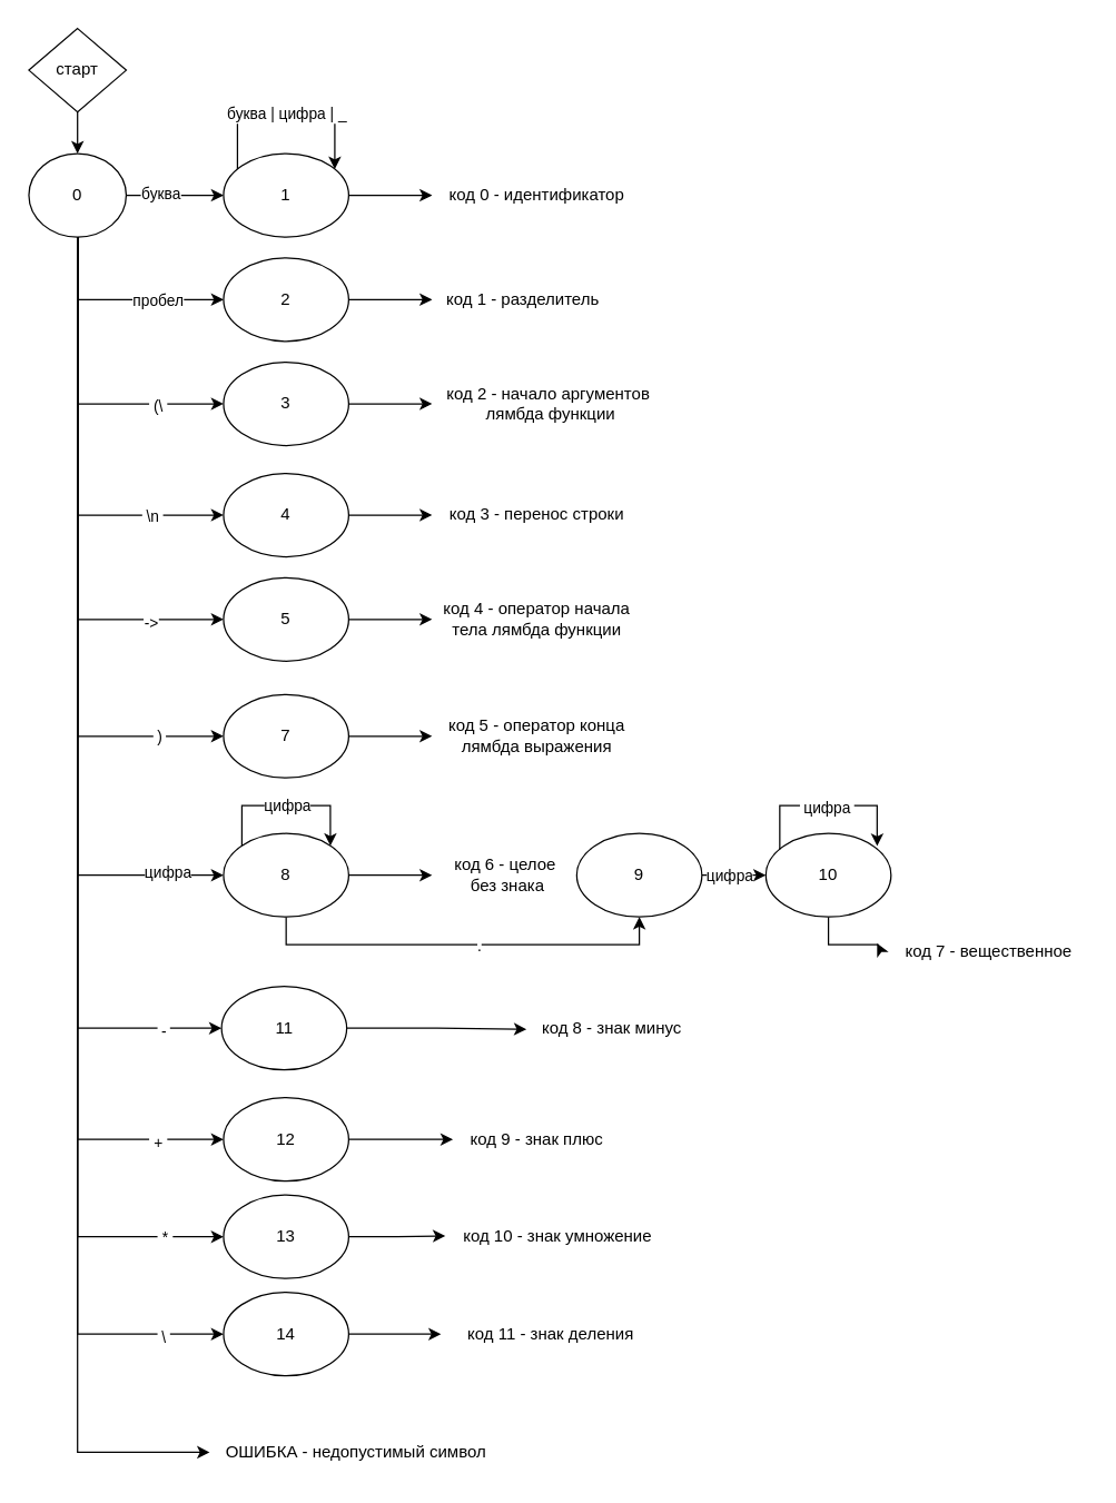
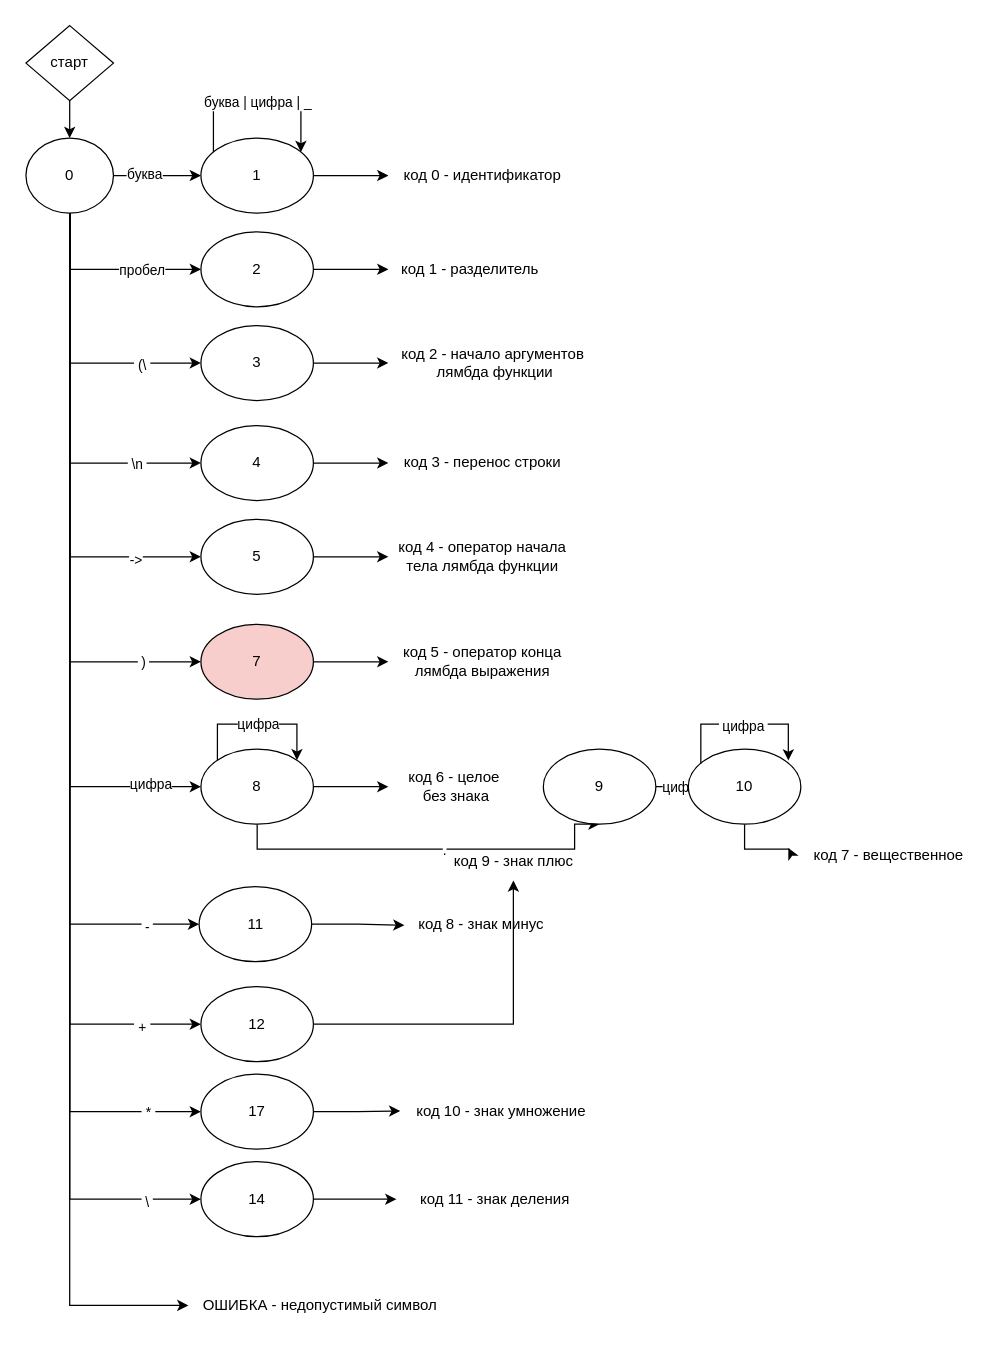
- <mxCell id="46" value="7" style="ellipse;whiteSpace=wrap;html=1;" parent="1" vertex="1"><mxGeometry x="160" y="499" width="90" height="60" as="geometry" /></mxCell>
+ <mxCell id="46" value="7" style="ellipse;whiteSpace=wrap;html=1;fillColor=#f8cecc;" parent="1" vertex="1"><mxGeometry x="160" y="499" width="90" height="60" as="geometry" /></mxCell>
- <mxCell id="57" value="9" style="ellipse;whiteSpace=wrap;html=1;" parent="1" vertex="1"><mxGeometry x="414" y="599" width="90" height="60" as="geometry" /></mxCell>
+ <mxCell id="57" value="9" style="ellipse;whiteSpace=wrap;html=1;" parent="1" vertex="1"><mxGeometry x="434" y="599" width="90" height="60" as="geometry" /></mxCell>
- <mxCell id="62" value="код 8 - знак минус" style="text;html=1;align=center;verticalAlign=middle;resizable=0;points=[];autosize=1;strokeColor=none;fillColor=none;" parent="1" vertex="1"><mxGeometry x="378.57" y="724" width="120" height="30" as="geometry" /></mxCell>
+ <mxCell id="62" value="код 8 - знак минус" style="text;html=1;align=center;verticalAlign=middle;resizable=0;points=[];autosize=1;strokeColor=none;fillColor=none;" parent="1" vertex="1"><mxGeometry x="323.57" y="724" width="120" height="30" as="geometry" /></mxCell>
- <mxCell id="66" value="код 9 - знак плюс" style="text;html=1;align=center;verticalAlign=middle;resizable=0;points=[];autosize=1;strokeColor=none;fillColor=none;" parent="1" vertex="1"><mxGeometry x="325" y="804" width="120" height="30" as="geometry" /></mxCell>
+ <mxCell id="66" value="код 9 - знак плюс" style="text;html=1;align=center;verticalAlign=middle;resizable=0;points=[];autosize=1;strokeColor=none;fillColor=none;" parent="1" vertex="1"><mxGeometry x="350" y="674" width="120" height="30" as="geometry" /></mxCell>
- <mxCell id="67" value="13" style="ellipse;whiteSpace=wrap;html=1;" parent="1" vertex="1"><mxGeometry x="160" y="859" width="90" height="60" as="geometry" /></mxCell>
+ <mxCell id="67" value="17" style="ellipse;whiteSpace=wrap;html=1;" parent="1" vertex="1"><mxGeometry x="160" y="859" width="90" height="60" as="geometry" /></mxCell>
